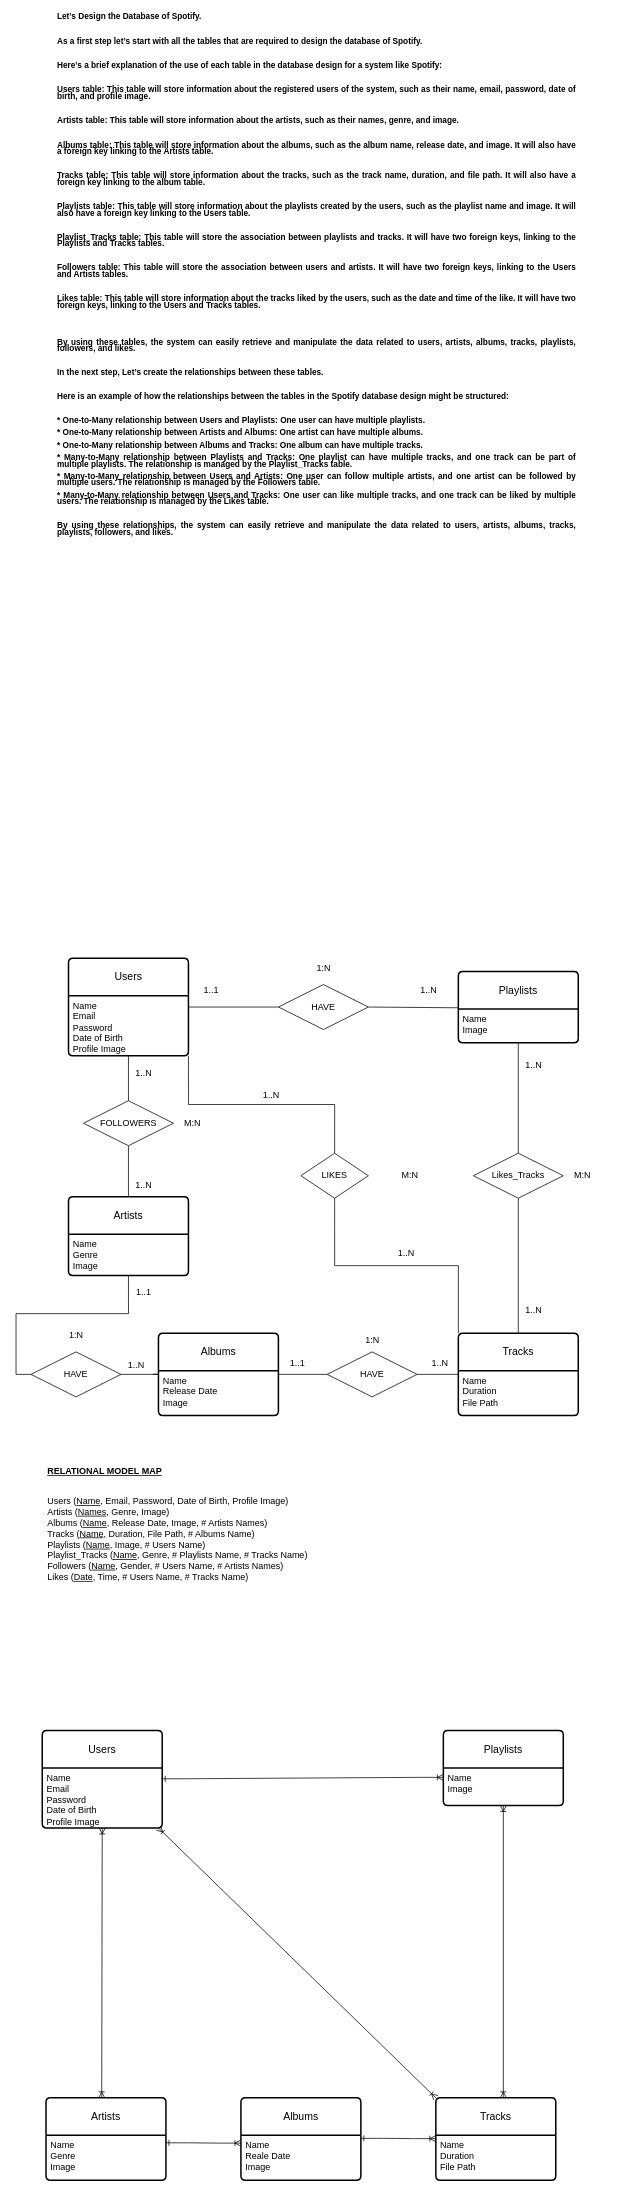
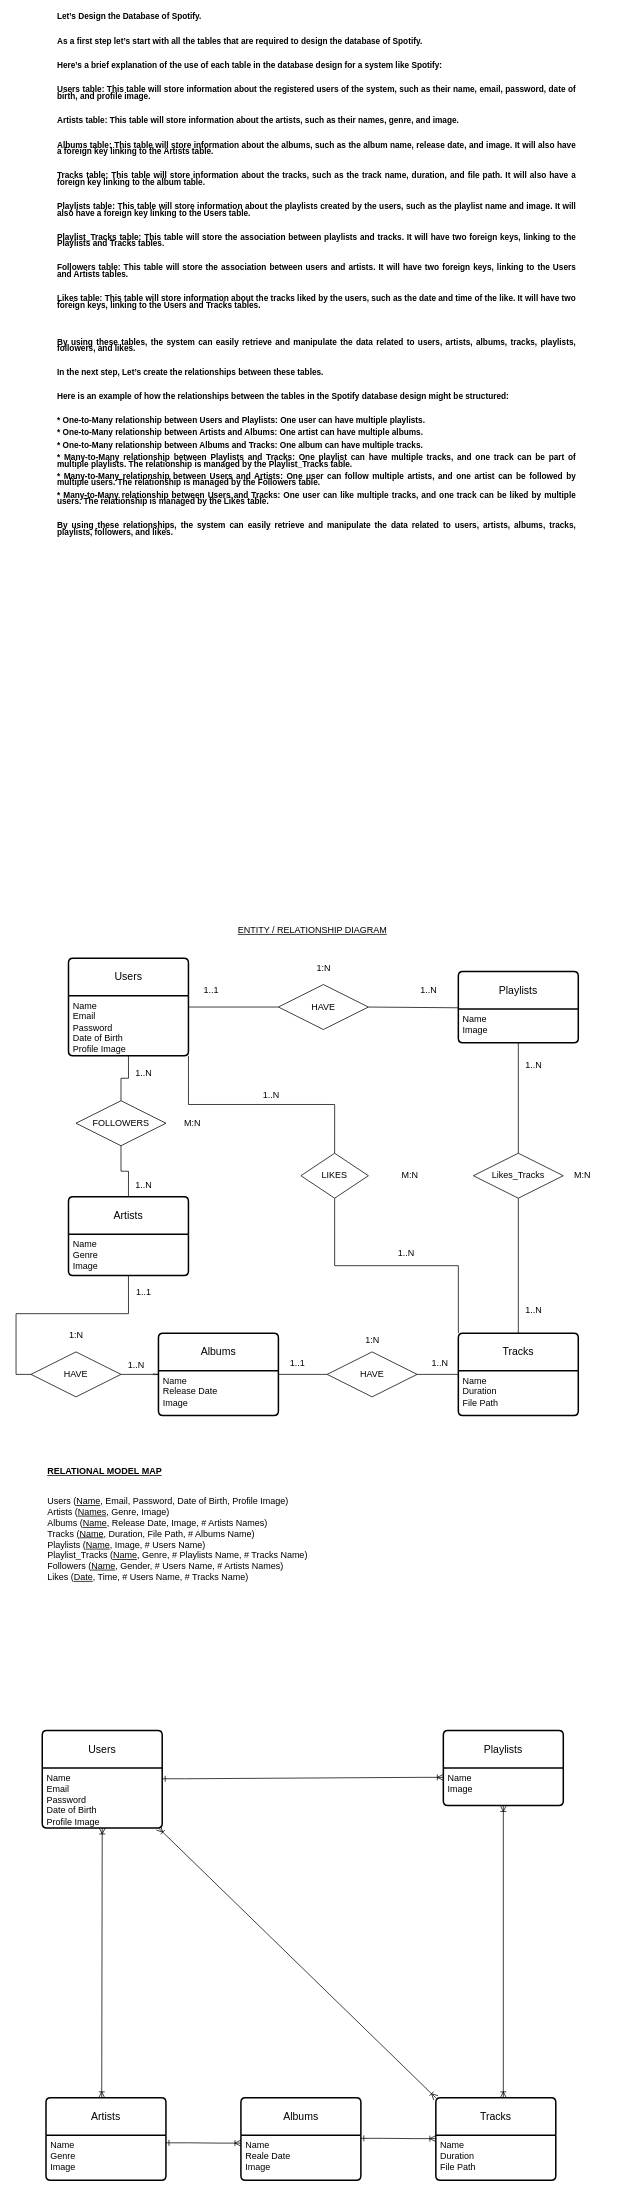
+ <mxCell id="48" value="&lt;u&gt;ENTITY / RELATIONSHIP DIAGRAM&lt;/u&gt;" style="text;html=1;align=center;verticalAlign=middle;resizable=0;points=[];autosize=1;strokeColor=none;fillColor=none;" vertex="1" parent="1"><mxGeometry x="305.86" y="1225" width="220" height="30" as="geometry" /></mxCell>
- <mxCell id="32" value="FOLLOWERS" style="shape=rhombus;perimeter=rhombusPerimeter;whiteSpace=wrap;html=1;align=center;" vertex="1" parent="1"><mxGeometry x="110.86" y="1467" width="120" height="60" as="geometry" /></mxCell>
+ <mxCell id="32" value="FOLLOWERS" style="shape=rhombus;perimeter=rhombusPerimeter;whiteSpace=wrap;html=1;align=center;" vertex="1" parent="1"><mxGeometry x="100.86" y="1467" width="120" height="60" as="geometry" /></mxCell>
